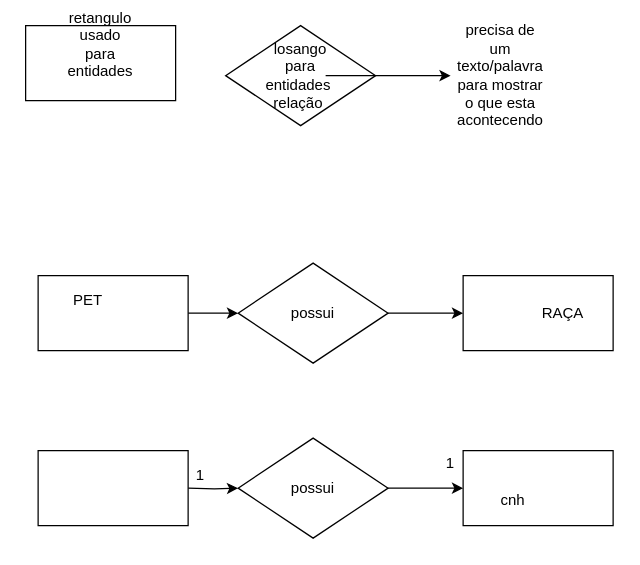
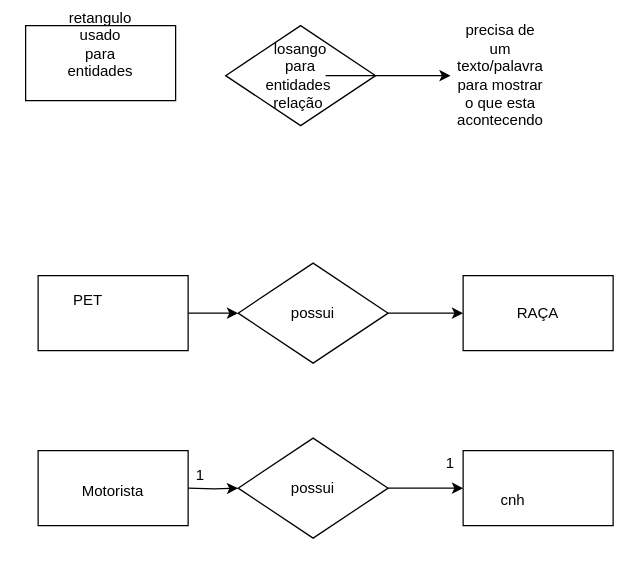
- <mxCell id="13" value="RAÇA" style="text;html=1;strokeColor=none;fillColor=none;align=center;verticalAlign=middle;whiteSpace=wrap;rounded=0;" vertex="1" parent="1"><mxGeometry x="430" y="240" width="40" height="20" as="geometry" /></mxCell>
+ <mxCell id="13" value="RAÇA" style="text;html=1;strokeColor=none;fillColor=none;align=center;verticalAlign=middle;whiteSpace=wrap;rounded=0;" vertex="1" parent="1"><mxGeometry x="410" y="240" width="40" height="20" as="geometry" /></mxCell>
+ <mxCell id="23" value="Motorista" style="text;html=1;strokeColor=none;fillColor=none;align=center;verticalAlign=middle;whiteSpace=wrap;rounded=0;" vertex="1" parent="1"><mxGeometry x="70" y="380" width="40" height="25" as="geometry" /></mxCell>
